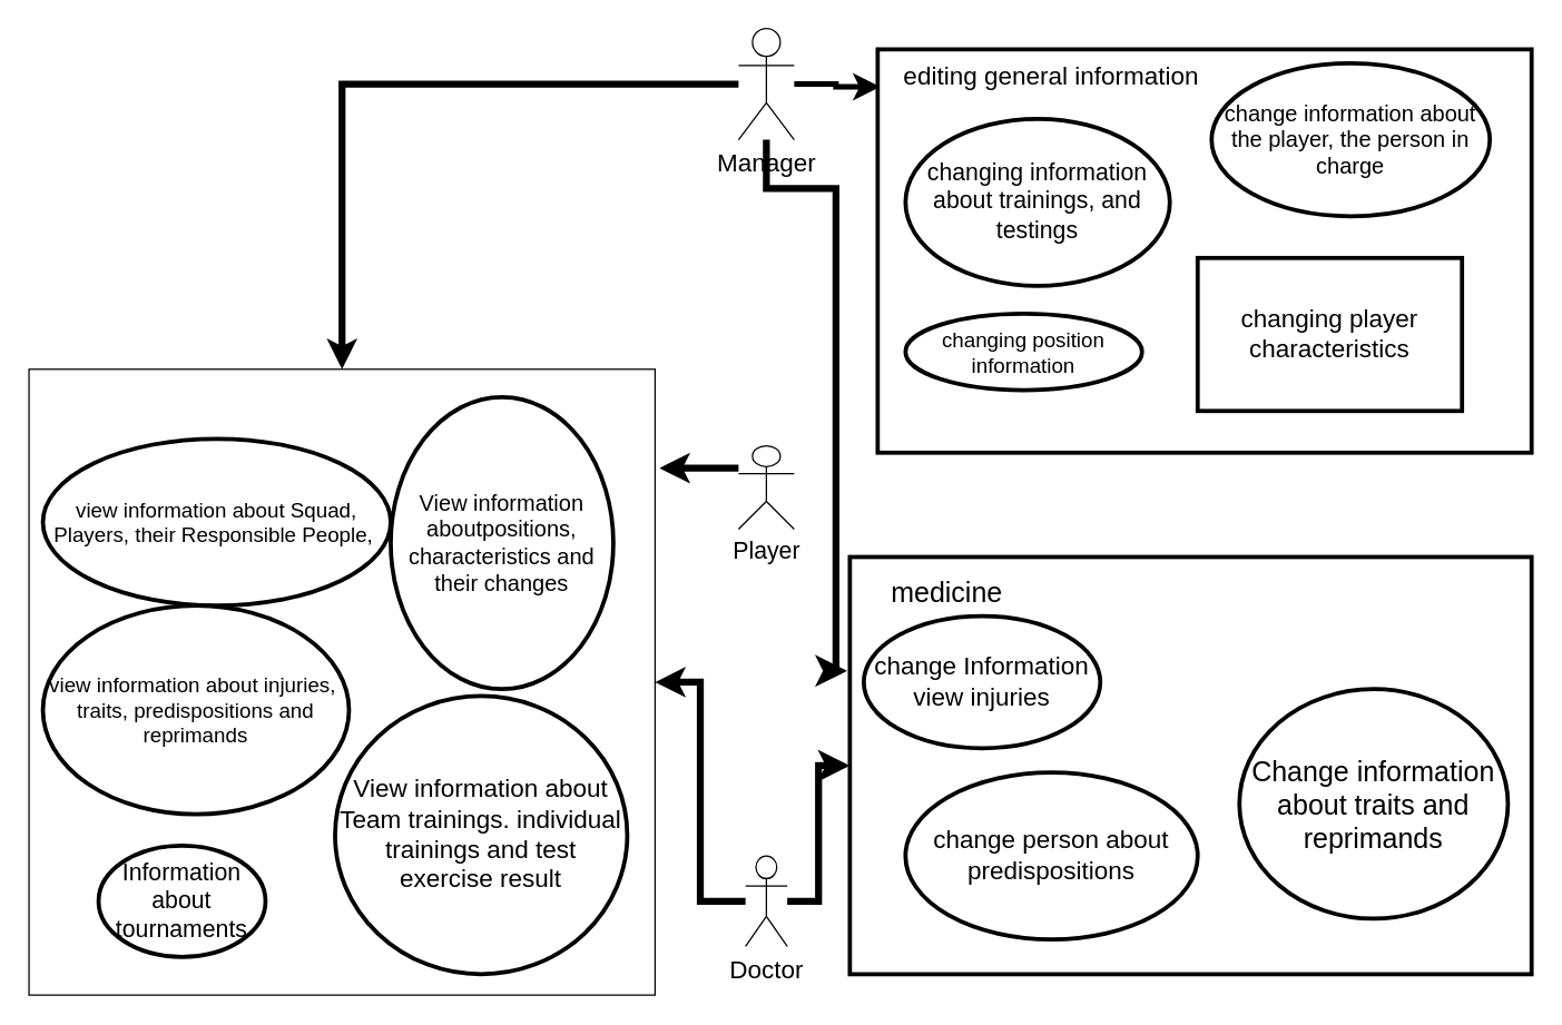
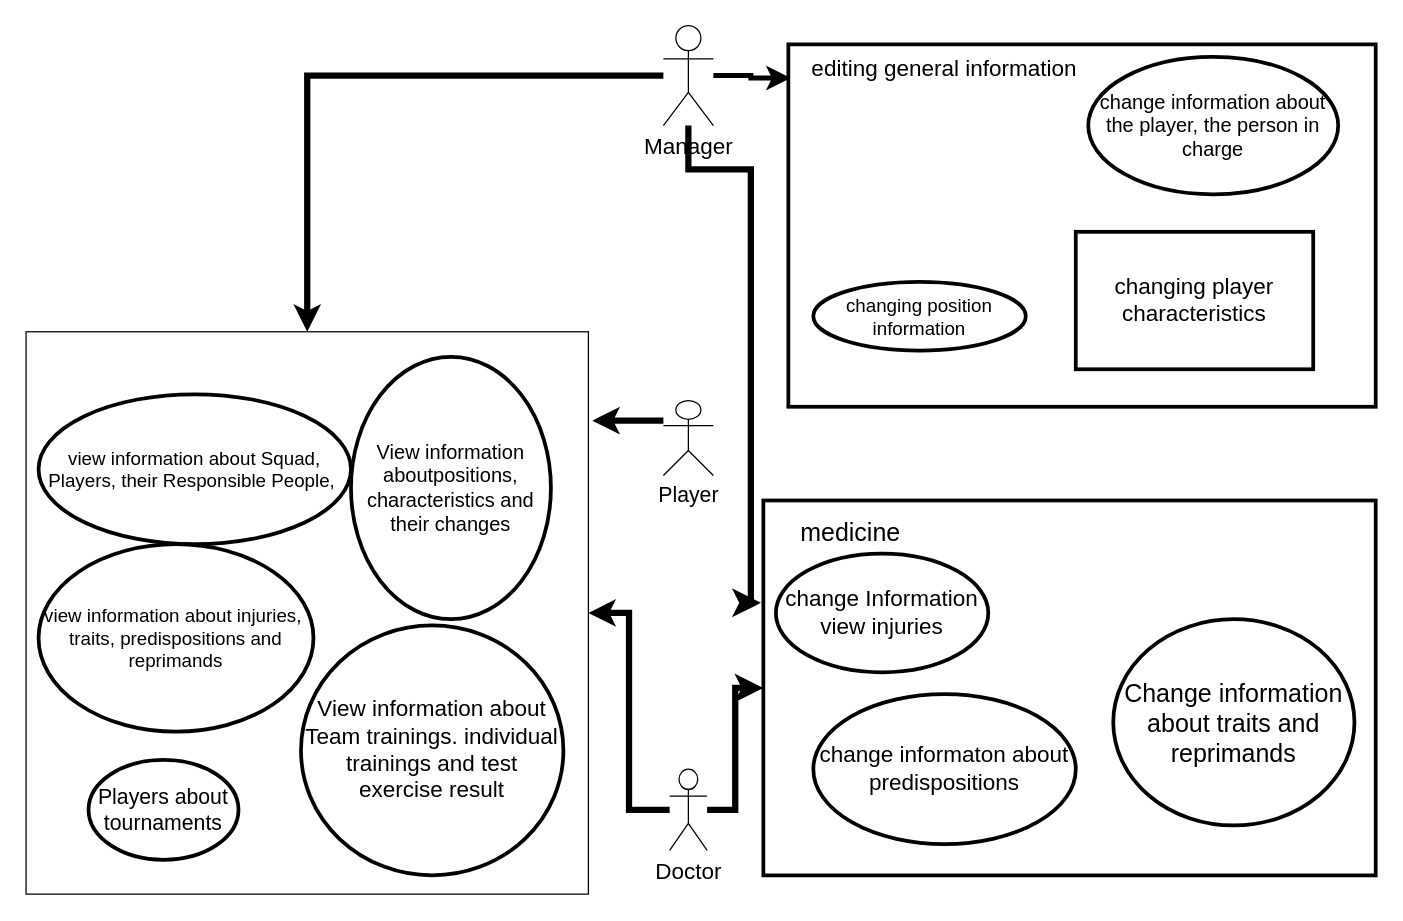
- <mxCell id="21" value="&lt;font style=&quot;font-size: 17px&quot;&gt;changing information about trainings, and testings&lt;/font&gt;" style="ellipse;whiteSpace=wrap;html=1;strokeWidth=3;" vertex="1" parent="1"><mxGeometry x="650" y="85" width="190" height="120" as="geometry" /></mxCell>
- <mxCell id="27" value="&lt;font style=&quot;font-size: 18px&quot;&gt;change person about predispositions&lt;/font&gt;" style="ellipse;whiteSpace=wrap;html=1;strokeWidth=3;" vertex="1" parent="1"><mxGeometry x="650" y="555" width="210" height="120" as="geometry" /></mxCell>
+ <mxCell id="27" value="&lt;font style=&quot;font-size: 18px&quot;&gt;change informaton about predispositions&lt;/font&gt;" style="ellipse;whiteSpace=wrap;html=1;strokeWidth=3;" vertex="1" parent="1"><mxGeometry x="650" y="555" width="210" height="120" as="geometry" /></mxCell>
- <mxCell id="18" value="&lt;font style=&quot;font-size: 17px&quot;&gt;Information about tournaments&lt;/font&gt;" style="ellipse;whiteSpace=wrap;html=1;strokeWidth=3;" vertex="1" parent="1"><mxGeometry x="70" y="607.5" width="120" height="80" as="geometry" /></mxCell>
+ <mxCell id="18" value="&lt;font style=&quot;font-size: 17px&quot;&gt;Players about tournaments&lt;/font&gt;" style="ellipse;whiteSpace=wrap;html=1;strokeWidth=3;" vertex="1" parent="1"><mxGeometry x="70" y="607.5" width="120" height="80" as="geometry" /></mxCell>
